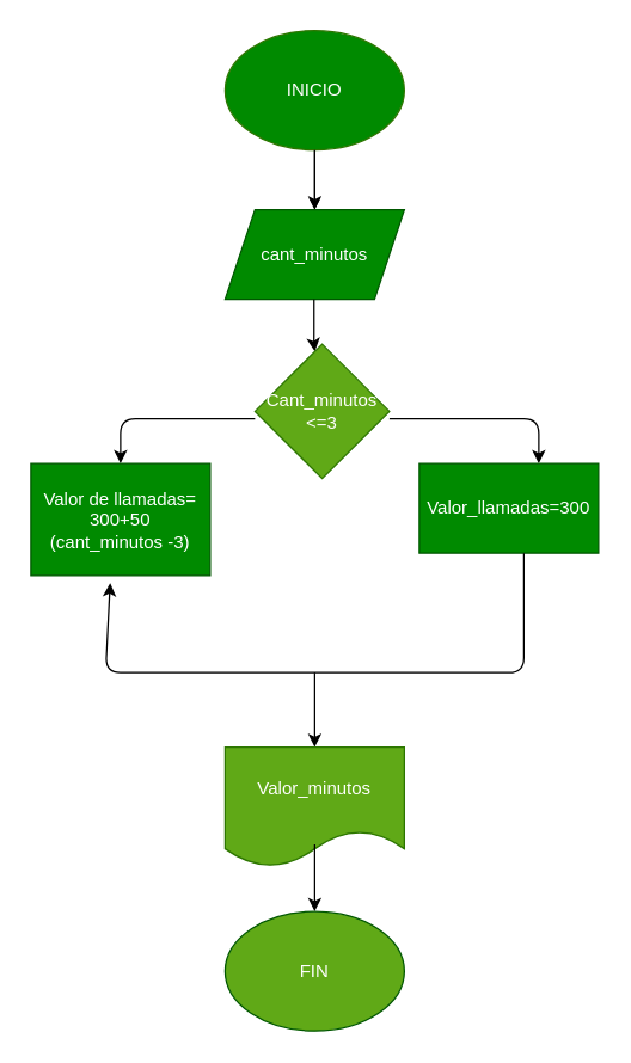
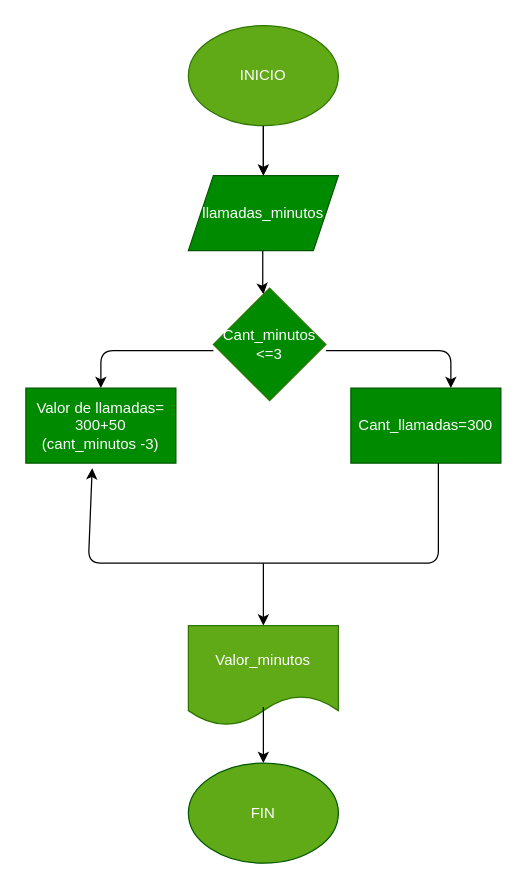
- <mxCell id="3" value="INICIO" style="ellipse;whiteSpace=wrap;html=1;fillColor=#008a00;fontColor=#ffffff;strokeColor=#2D7600;" parent="1" vertex="1"><mxGeometry x="150" y="20" width="120" height="80" as="geometry" /></mxCell>
+ <mxCell id="3" value="INICIO" style="ellipse;whiteSpace=wrap;html=1;fillColor=#60a917;fontColor=#ffffff;strokeColor=#2D7600;" parent="1" vertex="1"><mxGeometry x="150" y="20" width="120" height="80" as="geometry" /></mxCell>
- <mxCell id="5" value="cant_minutos&lt;br&gt;" style="shape=parallelogram;perimeter=parallelogramPerimeter;whiteSpace=wrap;html=1;fixedSize=1;fillColor=#008a00;fontColor=#ffffff;strokeColor=#005700;" parent="1" vertex="1"><mxGeometry x="150" y="140" width="120" height="60" as="geometry" /></mxCell>
+ <mxCell id="5" value="llamadas_minutos&lt;br&gt;" style="shape=parallelogram;perimeter=parallelogramPerimeter;whiteSpace=wrap;html=1;fixedSize=1;fillColor=#008a00;fontColor=#ffffff;strokeColor=#005700;" parent="1" vertex="1"><mxGeometry x="150" y="140" width="120" height="60" as="geometry" /></mxCell>
- <mxCell id="7" value="Cant_minutos&lt;br&gt;&amp;lt;=3" style="rhombus;whiteSpace=wrap;html=1;fillColor=#60a917;fontColor=#ffffff;strokeColor=#2D7600;" parent="1" vertex="1"><mxGeometry x="170" y="230" width="90" height="90" as="geometry" /></mxCell>
+ <mxCell id="7" value="Cant_minutos&lt;br&gt;&amp;lt;=3" style="rhombus;whiteSpace=wrap;html=1;fillColor=#008a00;fontColor=#ffffff;strokeColor=#2D7600;" parent="1" vertex="1"><mxGeometry x="170" y="230" width="90" height="90" as="geometry" /></mxCell>
- <mxCell id="11" value="Valor_llamadas=300" style="rounded=0;whiteSpace=wrap;html=1;fillColor=#008a00;fontColor=#ffffff;strokeColor=#005700;" parent="1" vertex="1"><mxGeometry x="280" y="310" width="120" height="60" as="geometry" /></mxCell>
+ <mxCell id="11" value="Cant_llamadas=300" style="rounded=0;whiteSpace=wrap;html=1;fillColor=#008a00;fontColor=#ffffff;strokeColor=#005700;" parent="1" vertex="1"><mxGeometry x="280" y="310" width="120" height="60" as="geometry" /></mxCell>
- <mxCell id="10" value="Valor de llamadas=&lt;br&gt;300+50&lt;br&gt;(cant_minutos -3)" style="rounded=0;whiteSpace=wrap;html=1;fillColor=#008a00;fontColor=#ffffff;strokeColor=#005700;" parent="1" vertex="1"><mxGeometry x="20" y="310" width="120" height="75" as="geometry" /></mxCell>
+ <mxCell id="10" value="Valor de llamadas=&lt;br&gt;300+50&lt;br&gt;(cant_minutos -3)" style="rounded=0;whiteSpace=wrap;html=1;fillColor=#008a00;fontColor=#ffffff;strokeColor=#005700;" parent="1" vertex="1"><mxGeometry x="20" y="310" width="120" height="60" as="geometry" /></mxCell>
